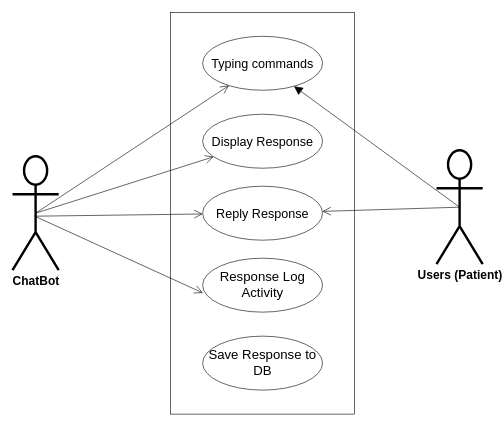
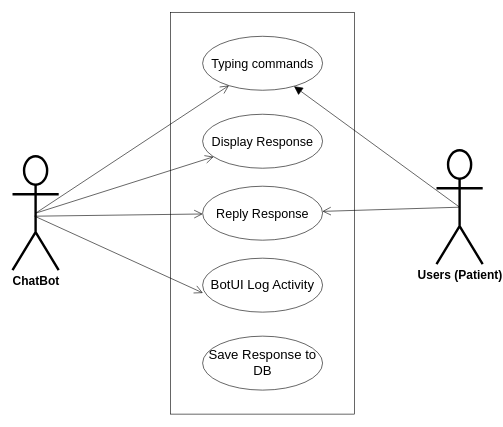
- <mxCell id="7" value="&lt;font style=&quot;font-size: 22px&quot;&gt;Response Log Activity&lt;/font&gt;" style="ellipse;whiteSpace=wrap;html=1;" vertex="1" parent="1"><mxGeometry x="337" y="430" width="200" height="90" as="geometry" /></mxCell>
+ <mxCell id="7" value="&lt;font style=&quot;font-size: 22px&quot;&gt;BotUI Log Activity&lt;/font&gt;" style="ellipse;whiteSpace=wrap;html=1;" vertex="1" parent="1"><mxGeometry x="337" y="430" width="200" height="90" as="geometry" /></mxCell>
